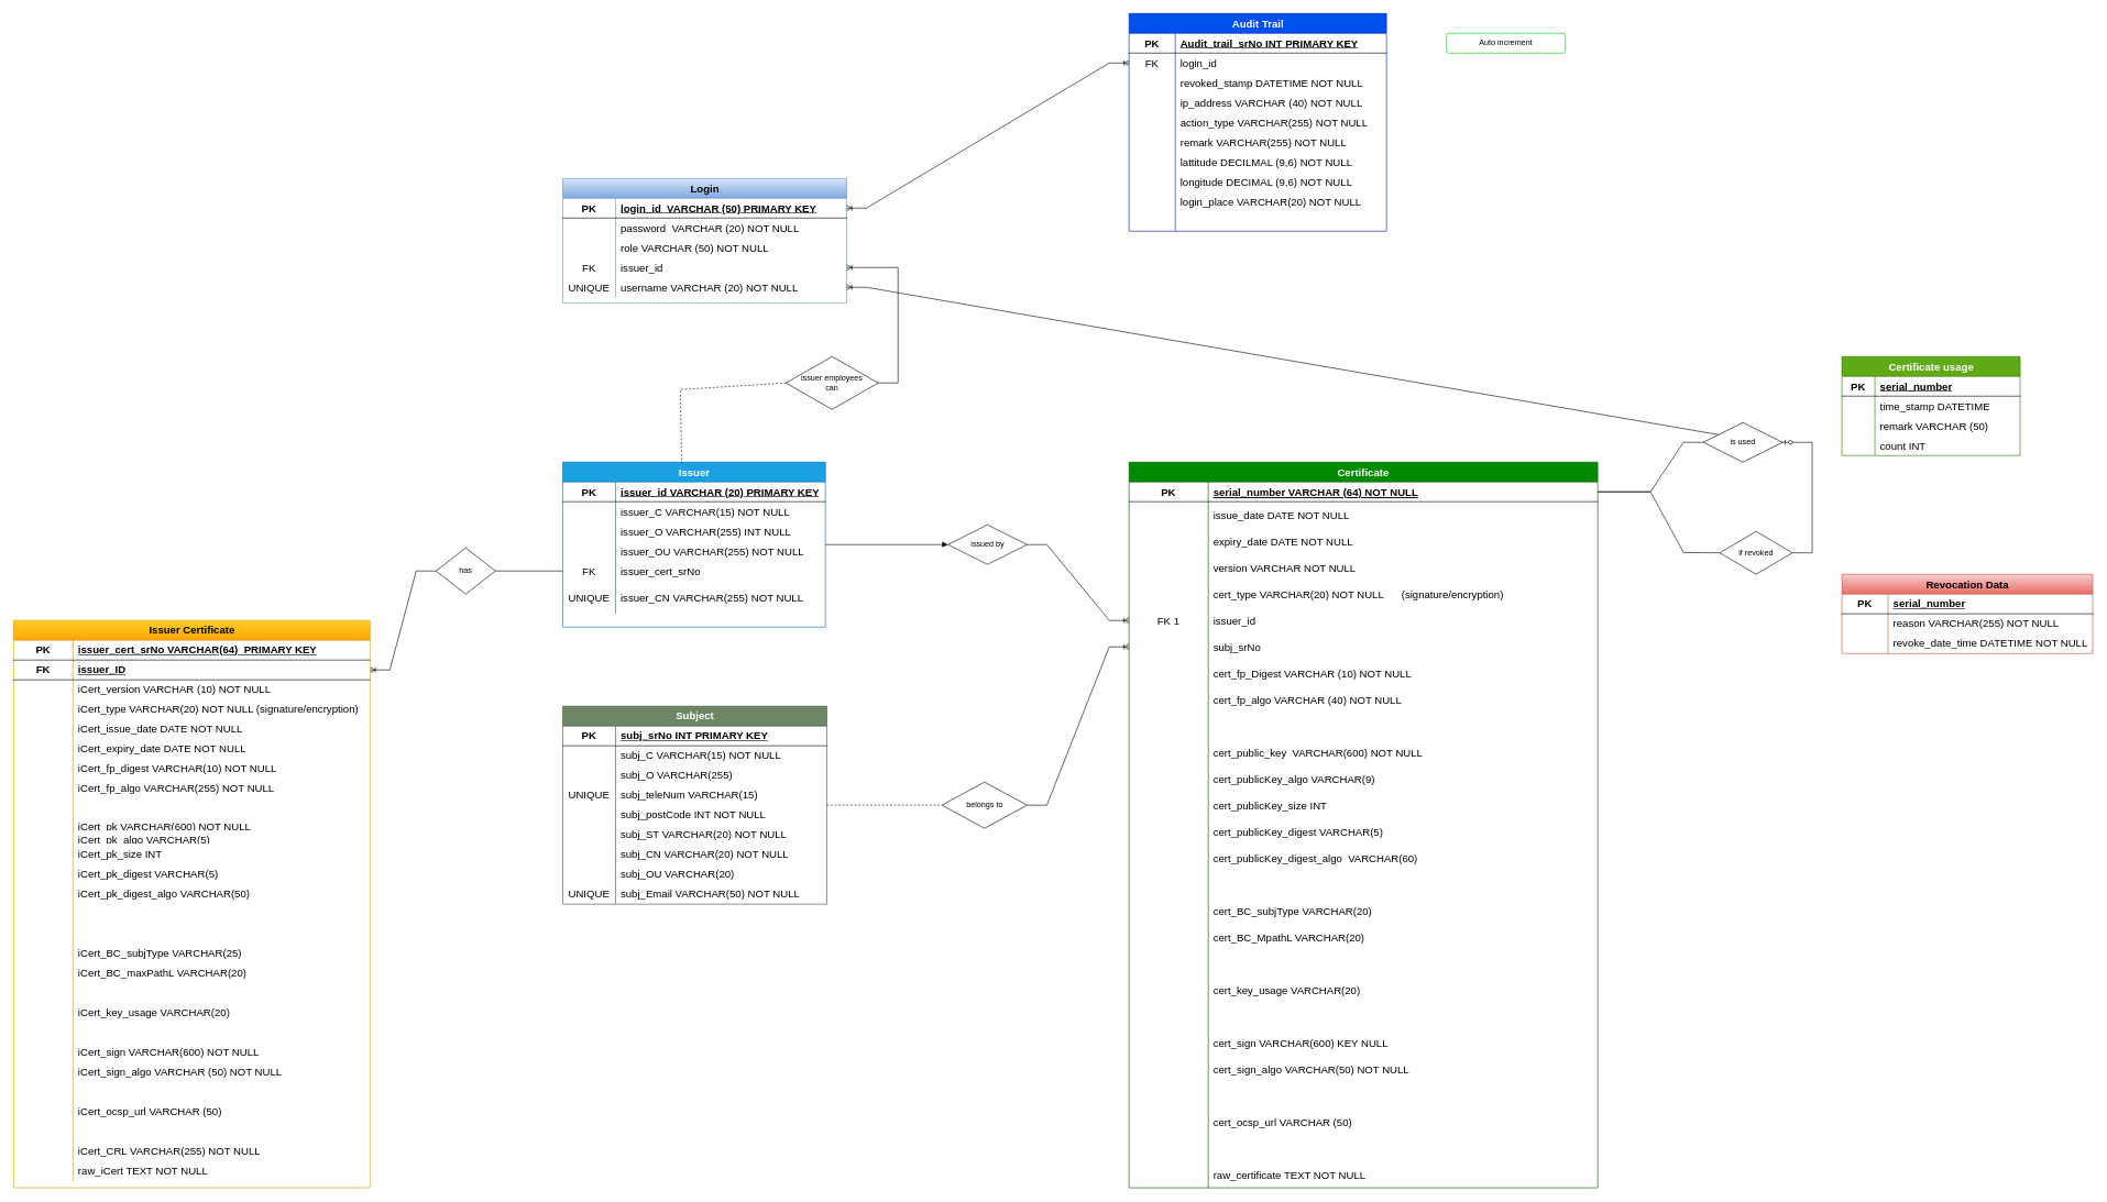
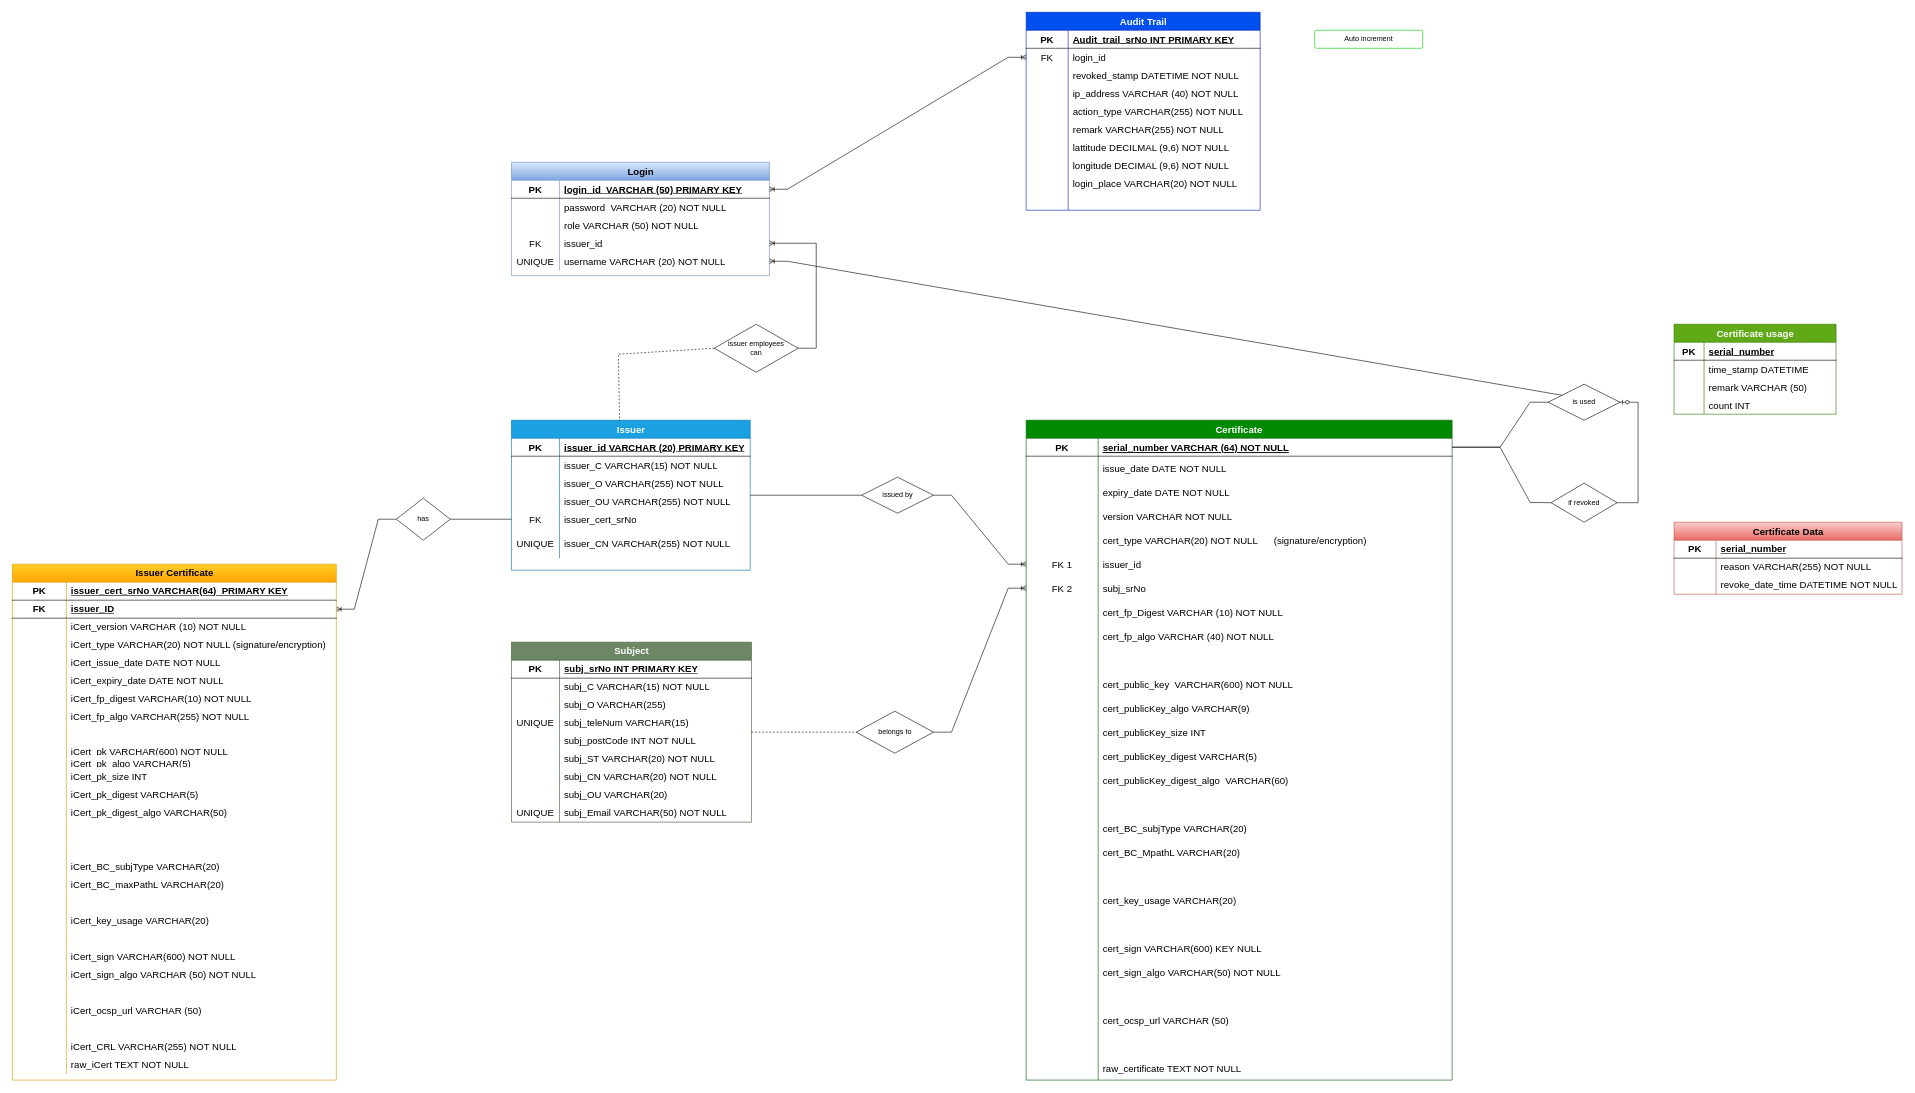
- <mxCell id="120" value="issuer_O VARCHAR(255) INT NULL" style="shape=partialRectangle;connectable=0;fillColor=none;top=0;left=0;bottom=0;right=0;align=left;spacingLeft=6;overflow=hidden;whiteSpace=wrap;html=1;fontSize=16;labelBackgroundColor=none;" parent="118" vertex="1"><mxGeometry x="80" width="318" height="30" as="geometry"><mxRectangle width="318" height="30" as="alternateBounds" /></mxGeometry></mxCell>
+ <mxCell id="120" value="issuer_O VARCHAR(255) NOT NULL" style="shape=partialRectangle;connectable=0;fillColor=none;top=0;left=0;bottom=0;right=0;align=left;spacingLeft=6;overflow=hidden;whiteSpace=wrap;html=1;fontSize=16;labelBackgroundColor=none;" parent="118" vertex="1"><mxGeometry x="80" width="318" height="30" as="geometry"><mxRectangle width="318" height="30" as="alternateBounds" /></mxGeometry></mxCell>
- <mxCell id="295" value="" style="endArrow=block;html=1;rounded=0;entryX=0;entryY=0.5;entryDx=0;entryDy=0;" parent="1" source="111" target="294" edge="1"><mxGeometry width="50" height="50" relative="1" as="geometry"><mxPoint x="1630" y="1120" as="sourcePoint" /><mxPoint x="1680" y="1070" as="targetPoint" /><Array as="points" /></mxGeometry></mxCell>
+ <mxCell id="295" value="" style="endArrow=none;html=1;rounded=0;entryX=0;entryY=0.5;entryDx=0;entryDy=0;" parent="1" source="111" target="294" edge="1"><mxGeometry width="50" height="50" relative="1" as="geometry"><mxPoint x="1630" y="1120" as="sourcePoint" /><mxPoint x="1680" y="1070" as="targetPoint" /><Array as="points" /></mxGeometry></mxCell>
- <mxCell id="204" value="if revoked" style="shape=rhombus;perimeter=rhombusPerimeter;whiteSpace=wrap;html=1;align=center;labelBackgroundColor=none;movable=1;resizable=1;rotatable=1;deletable=1;editable=1;locked=0;connectable=1;" parent="1" vertex="1"><mxGeometry x="2605" y="805" width="110" height="65" as="geometry" /></mxCell>
+ <mxCell id="204" value="if revoked" style="shape=rhombus;perimeter=rhombusPerimeter;whiteSpace=wrap;html=1;align=center;labelBackgroundColor=none;movable=1;resizable=1;rotatable=1;deletable=1;editable=1;locked=0;connectable=1;" parent="1" vertex="1"><mxGeometry x="2585" y="805" width="110" height="65" as="geometry" /></mxCell>
- <mxCell id="190" value="Revocation Data" style="shape=table;startSize=30;container=1;collapsible=1;childLayout=tableLayout;fixedRows=1;rowLines=0;fontStyle=1;align=center;resizeLast=1;html=1;fontSize=16;labelBackgroundColor=none;movable=1;resizable=1;rotatable=1;deletable=1;editable=1;locked=0;connectable=1;fillColor=#f8cecc;strokeColor=#b85450;gradientColor=#ea6b66;" parent="1" vertex="1"><mxGeometry x="2790" y="870" width="380" height="120" as="geometry" /></mxCell>
+ <mxCell id="190" value="Certificate Data" style="shape=table;startSize=30;container=1;collapsible=1;childLayout=tableLayout;fixedRows=1;rowLines=0;fontStyle=1;align=center;resizeLast=1;html=1;fontSize=16;labelBackgroundColor=none;movable=1;resizable=1;rotatable=1;deletable=1;editable=1;locked=0;connectable=1;fillColor=#f8cecc;strokeColor=#b85450;gradientColor=#ea6b66;" parent="1" vertex="1"><mxGeometry x="2790" y="870" width="380" height="120" as="geometry" /></mxCell>
+ <mxCell id="22" value="FK 2" style="shape=partialRectangle;overflow=hidden;connectable=0;fillColor=none;top=0;left=0;bottom=0;right=0;fontSize=16;labelBackgroundColor=none;" parent="21" vertex="1"><mxGeometry width="120" height="40" as="geometry"><mxRectangle width="120" height="40" as="alternateBounds" /></mxGeometry></mxCell>
- <mxCell id="259" value="iCert_BC_subjType VARCHAR(25)" style="shape=partialRectangle;connectable=0;fillColor=none;top=0;left=0;bottom=0;right=0;align=left;spacingLeft=6;overflow=hidden;whiteSpace=wrap;html=1;fontSize=16;labelBackgroundColor=none;" parent="257" vertex="1"><mxGeometry x="90" width="450" height="30" as="geometry"><mxRectangle width="450" height="30" as="alternateBounds" /></mxGeometry></mxCell>
+ <mxCell id="259" value="iCert_BC_subjType VARCHAR(20)" style="shape=partialRectangle;connectable=0;fillColor=none;top=0;left=0;bottom=0;right=0;align=left;spacingLeft=6;overflow=hidden;whiteSpace=wrap;html=1;fontSize=16;labelBackgroundColor=none;" parent="257" vertex="1"><mxGeometry x="90" width="450" height="30" as="geometry"><mxRectangle width="450" height="30" as="alternateBounds" /></mxGeometry></mxCell>
